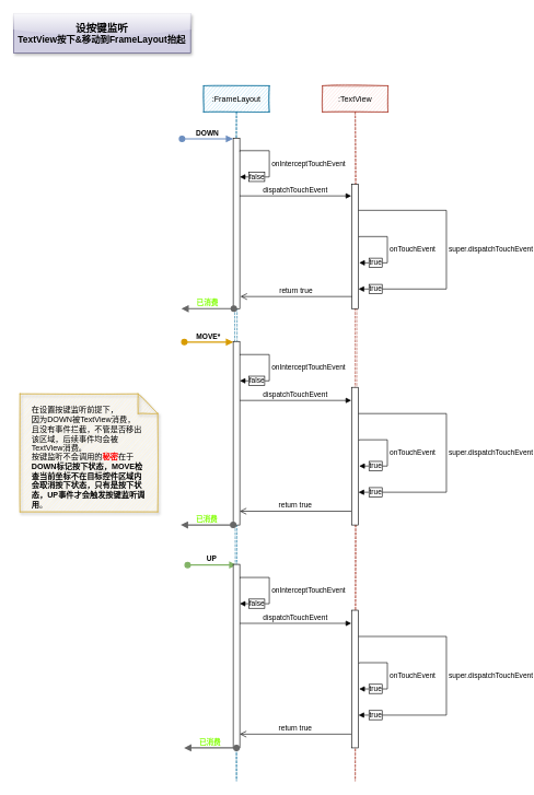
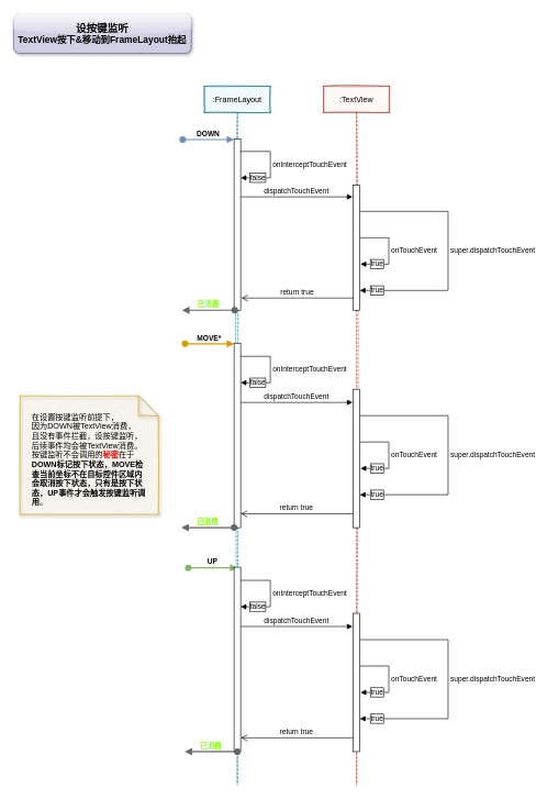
- <mxCell id="16" value="&lt;font&gt;&lt;b&gt;&lt;font style=&quot;font-size: 16px&quot;&gt;设按键监听&lt;/font&gt;&lt;/b&gt;&lt;br&gt;&lt;b style=&quot;font-size: 14px&quot;&gt;TextView按下&amp;amp;移动到FrameLayout抬起&lt;/b&gt;&lt;/font&gt;" style="whiteSpace=wrap;html=1;shadow=1;sketch=0;glass=1;fillColor=#d0cee2;strokeColor=#56517e;rounded=0;" vertex="1" parent="1"><mxGeometry x="20" y="20" width="270" height="60" as="geometry" /></mxCell>
+ <mxCell id="16" value="&lt;font&gt;&lt;b&gt;&lt;font style=&quot;font-size: 16px&quot;&gt;设按键监听&lt;/font&gt;&lt;/b&gt;&lt;br&gt;&lt;b style=&quot;font-size: 14px&quot;&gt;TextView按下&amp;amp;移动到FrameLayout抬起&lt;/b&gt;&lt;/font&gt;" style="rounded=1;whiteSpace=wrap;html=1;shadow=1;sketch=0;glass=1;fillColor=#d0cee2;strokeColor=#56517e;" vertex="1" parent="1"><mxGeometry x="20" y="20" width="270" height="60" as="geometry" /></mxCell>
- <mxCell id="17" value="在设置按键监听前提下，&lt;br&gt;因为DOWN被TextView消费，&lt;br&gt;且没有事件拦截，不管是否移出该区域，后续事件均会被TextView消费。&lt;br&gt;按键监听不会调用的&lt;b&gt;&lt;font color=&quot;#ff0000&quot;&gt;秘密&lt;/font&gt;&lt;/b&gt;在于&lt;b&gt;DOWN标记按下状态，MOVE检查当前坐标不在目标控件区域内会取消按下状态，只有是按下状态，UP事件才会触发按键监听调用&lt;/b&gt;。" style="shape=note;whiteSpace=wrap;html=1;backgroundOutline=1;darkOpacity=0.05;sketch=1;shadow=1;fillColor=#fff2cc;strokeColor=#d6b656;align=left;spacing=18;spacingTop=13;" vertex="1" parent="1"><mxGeometry x="30" y="600" width="210" height="180" as="geometry" /></mxCell>
+ <mxCell id="17" value="在设置按键监听前提下，&lt;br&gt;因为DOWN被TextView消费，&lt;br&gt;且没有事件拦截，设按键监听，后续事件均会被TextView消费。&lt;br&gt;按键监听不会调用的&lt;b&gt;&lt;font color=&quot;#ff0000&quot;&gt;秘密&lt;/font&gt;&lt;/b&gt;在于&lt;b&gt;DOWN标记按下状态，MOVE检查当前坐标不在目标控件区域内会取消按下状态，只有是按下状态，UP事件才会触发按键监听调用&lt;/b&gt;。" style="shape=note;whiteSpace=wrap;html=1;backgroundOutline=1;darkOpacity=0.05;sketch=1;shadow=1;fillColor=#fff2cc;strokeColor=#d6b656;align=left;spacing=18;spacingTop=13;" vertex="1" parent="1"><mxGeometry x="30" y="600" width="210" height="180" as="geometry" /></mxCell>
